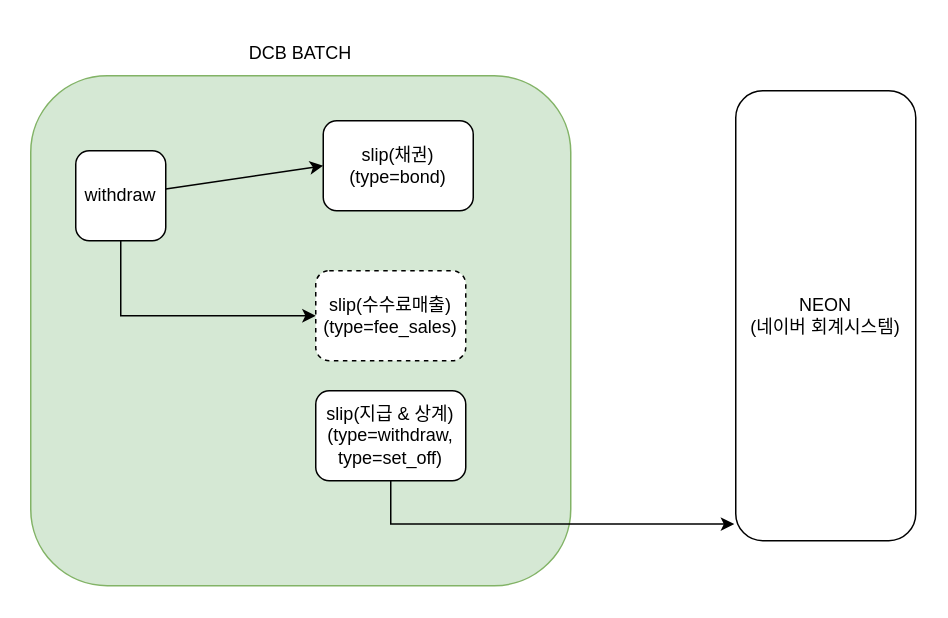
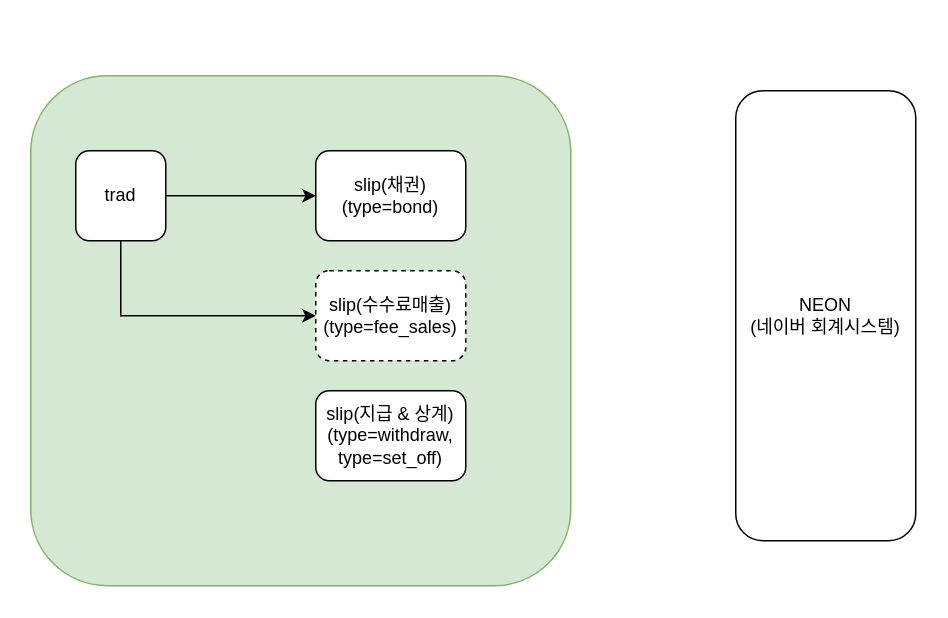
- <mxCell id="11" value="DCB BATCH" style="text;html=1;strokeColor=none;fillColor=none;align=center;verticalAlign=middle;whiteSpace=wrap;rounded=0;" vertex="1" parent="1"><mxGeometry x="130" y="20" width="140" height="30" as="geometry" /></mxCell>
- <mxCell id="6" value="slip(채권)&lt;br&gt;(type=bond)" style="rounded=1;whiteSpace=wrap;html=1;" vertex="1" parent="1"><mxGeometry x="215" y="80" width="100" height="60" as="geometry" /></mxCell>
+ <mxCell id="6" value="slip(채권)&lt;br&gt;(type=bond)" style="rounded=1;whiteSpace=wrap;html=1;" vertex="1" parent="1"><mxGeometry x="210" y="100" width="100" height="60" as="geometry" /></mxCell>
- <mxCell id="5" value="withdraw" style="rounded=1;whiteSpace=wrap;html=1;" vertex="1" parent="1"><mxGeometry x="50" y="100" width="60" height="60" as="geometry" /></mxCell>
+ <mxCell id="5" value="trad" style="rounded=1;whiteSpace=wrap;html=1;" vertex="1" parent="1"><mxGeometry x="50" y="100" width="60" height="60" as="geometry" /></mxCell>
- <mxCell id="8" style="edgeStyle=orthogonalEdgeStyle;rounded=0;orthogonalLoop=1;jettySize=auto;html=1;entryX=-0.008;entryY=0.963;entryDx=0;entryDy=0;entryPerimeter=0;" edge="1" parent="1" source="9" target="10"><mxGeometry relative="1" as="geometry"><Array as="points"><mxPoint x="260" y="349" /></Array></mxGeometry></mxCell>
